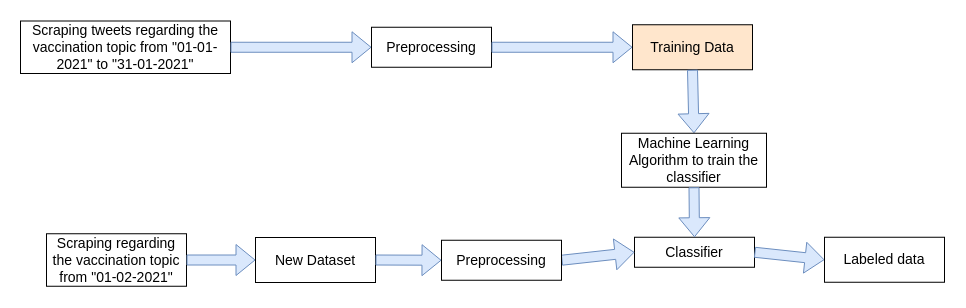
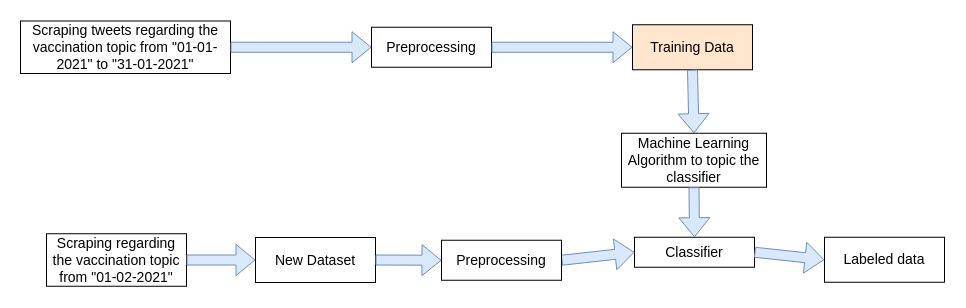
- <mxCell id="9" value="&lt;font style=&quot;font-size: 14px&quot;&gt;Machine Learning Algorithm to train the classifier&lt;/font&gt;" style="rounded=0;whiteSpace=wrap;html=1;fontSize=14;align=center;verticalAlign=middle;" parent="1" vertex="1"><mxGeometry x="621" y="132.75" width="145" height="54" as="geometry" /></mxCell>
+ <mxCell id="9" value="&lt;font style=&quot;font-size: 14px&quot;&gt;Machine Learning Algorithm to topic the classifier&lt;/font&gt;" style="rounded=0;whiteSpace=wrap;html=1;fontSize=14;align=center;verticalAlign=middle;" parent="1" vertex="1"><mxGeometry x="621" y="132.75" width="145" height="54" as="geometry" /></mxCell>
